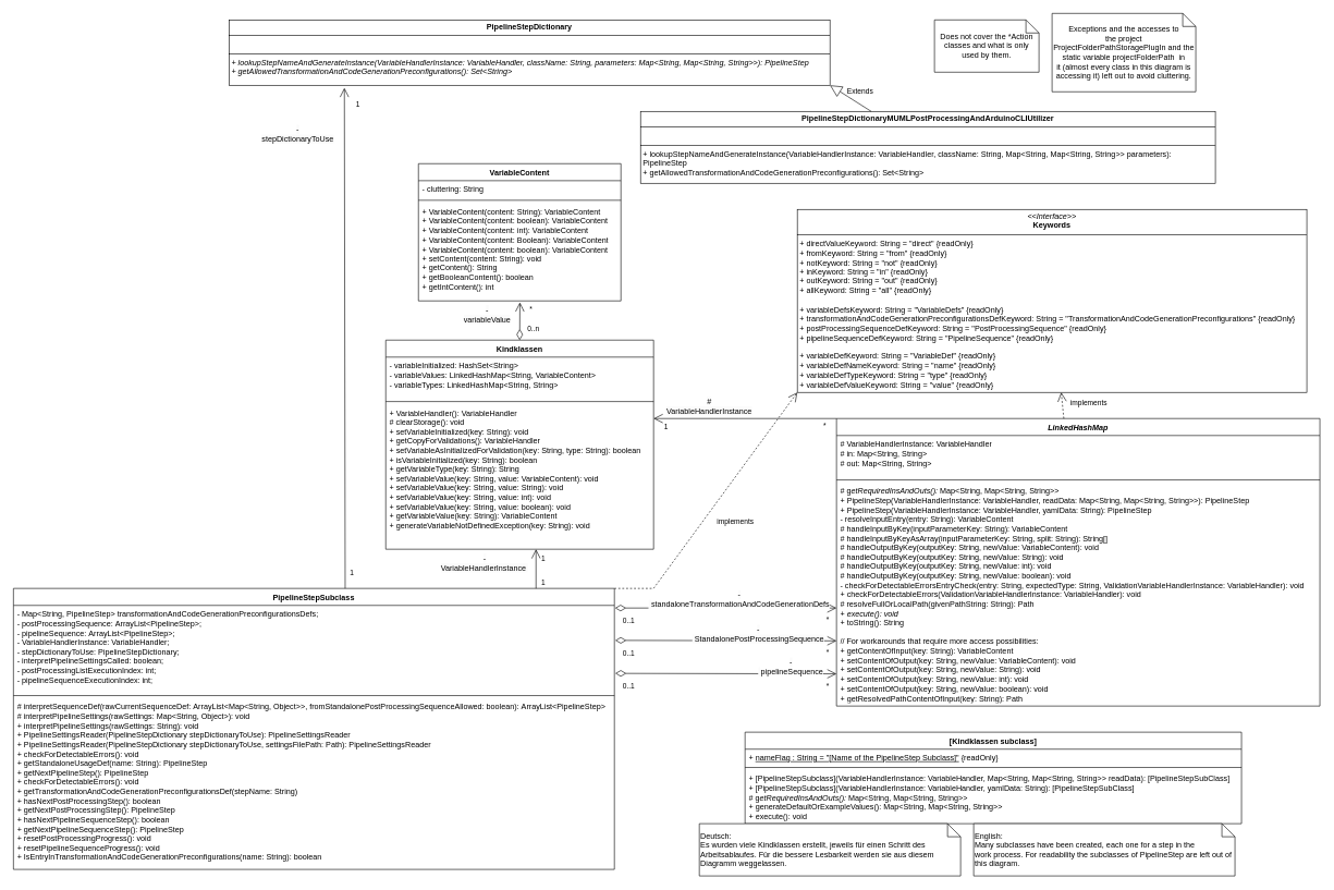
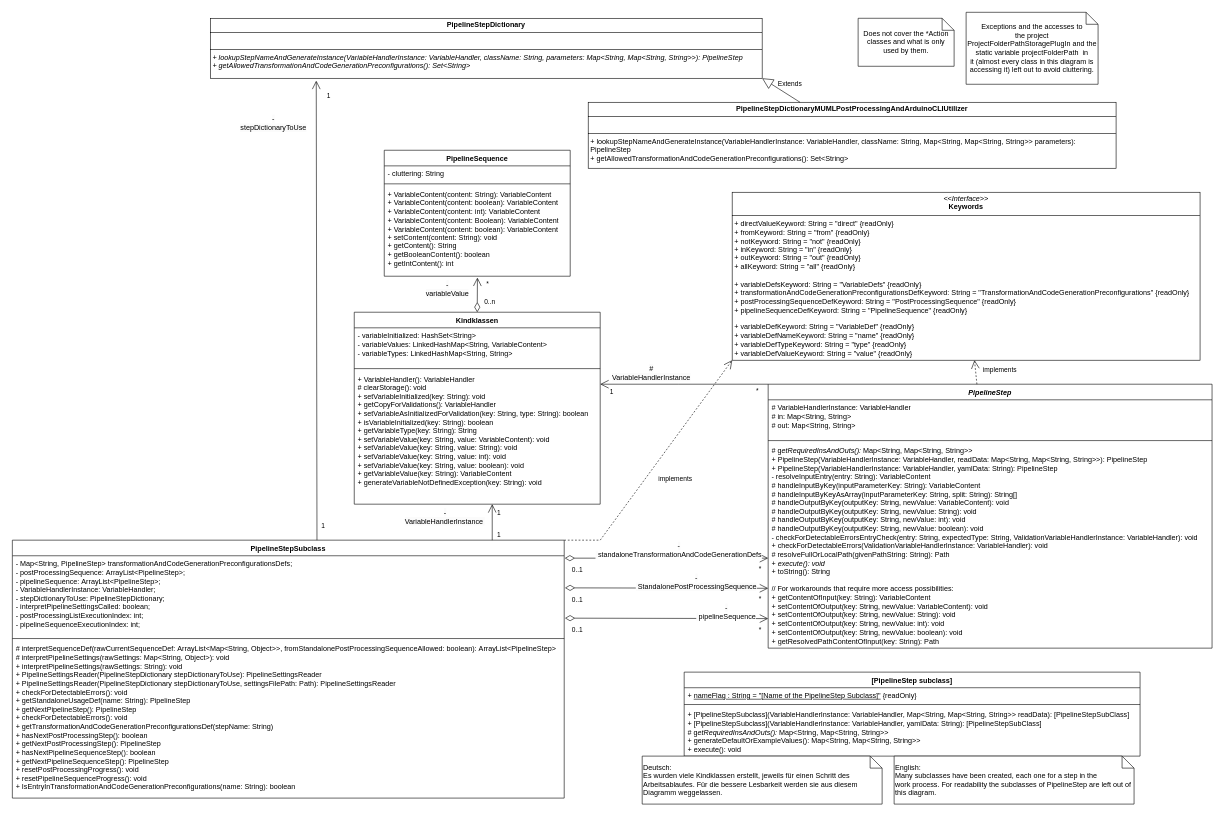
- <mxCell id="22" value="VariableContent" style="swimlane;fontStyle=1;align=center;verticalAlign=top;childLayout=stackLayout;horizontal=1;startSize=26;horizontalStack=0;resizeParent=1;resizeParentMax=0;resizeLast=0;collapsible=1;marginBottom=0;whiteSpace=wrap;html=1;" parent="1" vertex="1"><mxGeometry x="640" y="250" width="310" height="210" as="geometry" /></mxCell>
+ <mxCell id="22" value="PipelineSequence" style="swimlane;fontStyle=1;align=center;verticalAlign=top;childLayout=stackLayout;horizontal=1;startSize=26;horizontalStack=0;resizeParent=1;resizeParentMax=0;resizeLast=0;collapsible=1;marginBottom=0;whiteSpace=wrap;html=1;" parent="1" vertex="1"><mxGeometry x="640" y="250" width="310" height="210" as="geometry" /></mxCell>
- <mxCell id="6" value="&lt;i&gt;LinkedHashMap&lt;/i&gt;" style="swimlane;fontStyle=1;align=center;verticalAlign=top;childLayout=stackLayout;horizontal=1;startSize=26;horizontalStack=0;resizeParent=1;resizeParentMax=0;resizeLast=0;collapsible=1;marginBottom=0;whiteSpace=wrap;html=1;" parent="1" vertex="1"><mxGeometry x="1280" width="740" height="440" as="geometry" y="640" /></mxCell>
+ <mxCell id="6" value="&lt;i&gt;PipelineStep&lt;/i&gt;" style="swimlane;fontStyle=1;align=center;verticalAlign=top;childLayout=stackLayout;horizontal=1;startSize=26;horizontalStack=0;resizeParent=1;resizeParentMax=0;resizeLast=0;collapsible=1;marginBottom=0;whiteSpace=wrap;html=1;" parent="1" vertex="1"><mxGeometry x="1280" width="740" height="440" as="geometry" y="640" /></mxCell>
- <mxCell id="11" value="[Kindklassen subclass]" style="swimlane;fontStyle=1;align=center;verticalAlign=top;childLayout=stackLayout;horizontal=1;startSize=26;horizontalStack=0;resizeParent=1;resizeParentMax=0;resizeLast=0;collapsible=1;marginBottom=0;whiteSpace=wrap;html=1;" parent="1" vertex="1"><mxGeometry x="1140" y="1120" width="760" height="140" as="geometry" /></mxCell>
+ <mxCell id="11" value="[PipelineStep subclass]" style="swimlane;fontStyle=1;align=center;verticalAlign=top;childLayout=stackLayout;horizontal=1;startSize=26;horizontalStack=0;resizeParent=1;resizeParentMax=0;resizeLast=0;collapsible=1;marginBottom=0;whiteSpace=wrap;html=1;" parent="1" vertex="1"><mxGeometry x="1140" y="1120" width="760" height="140" as="geometry" /></mxCell>
